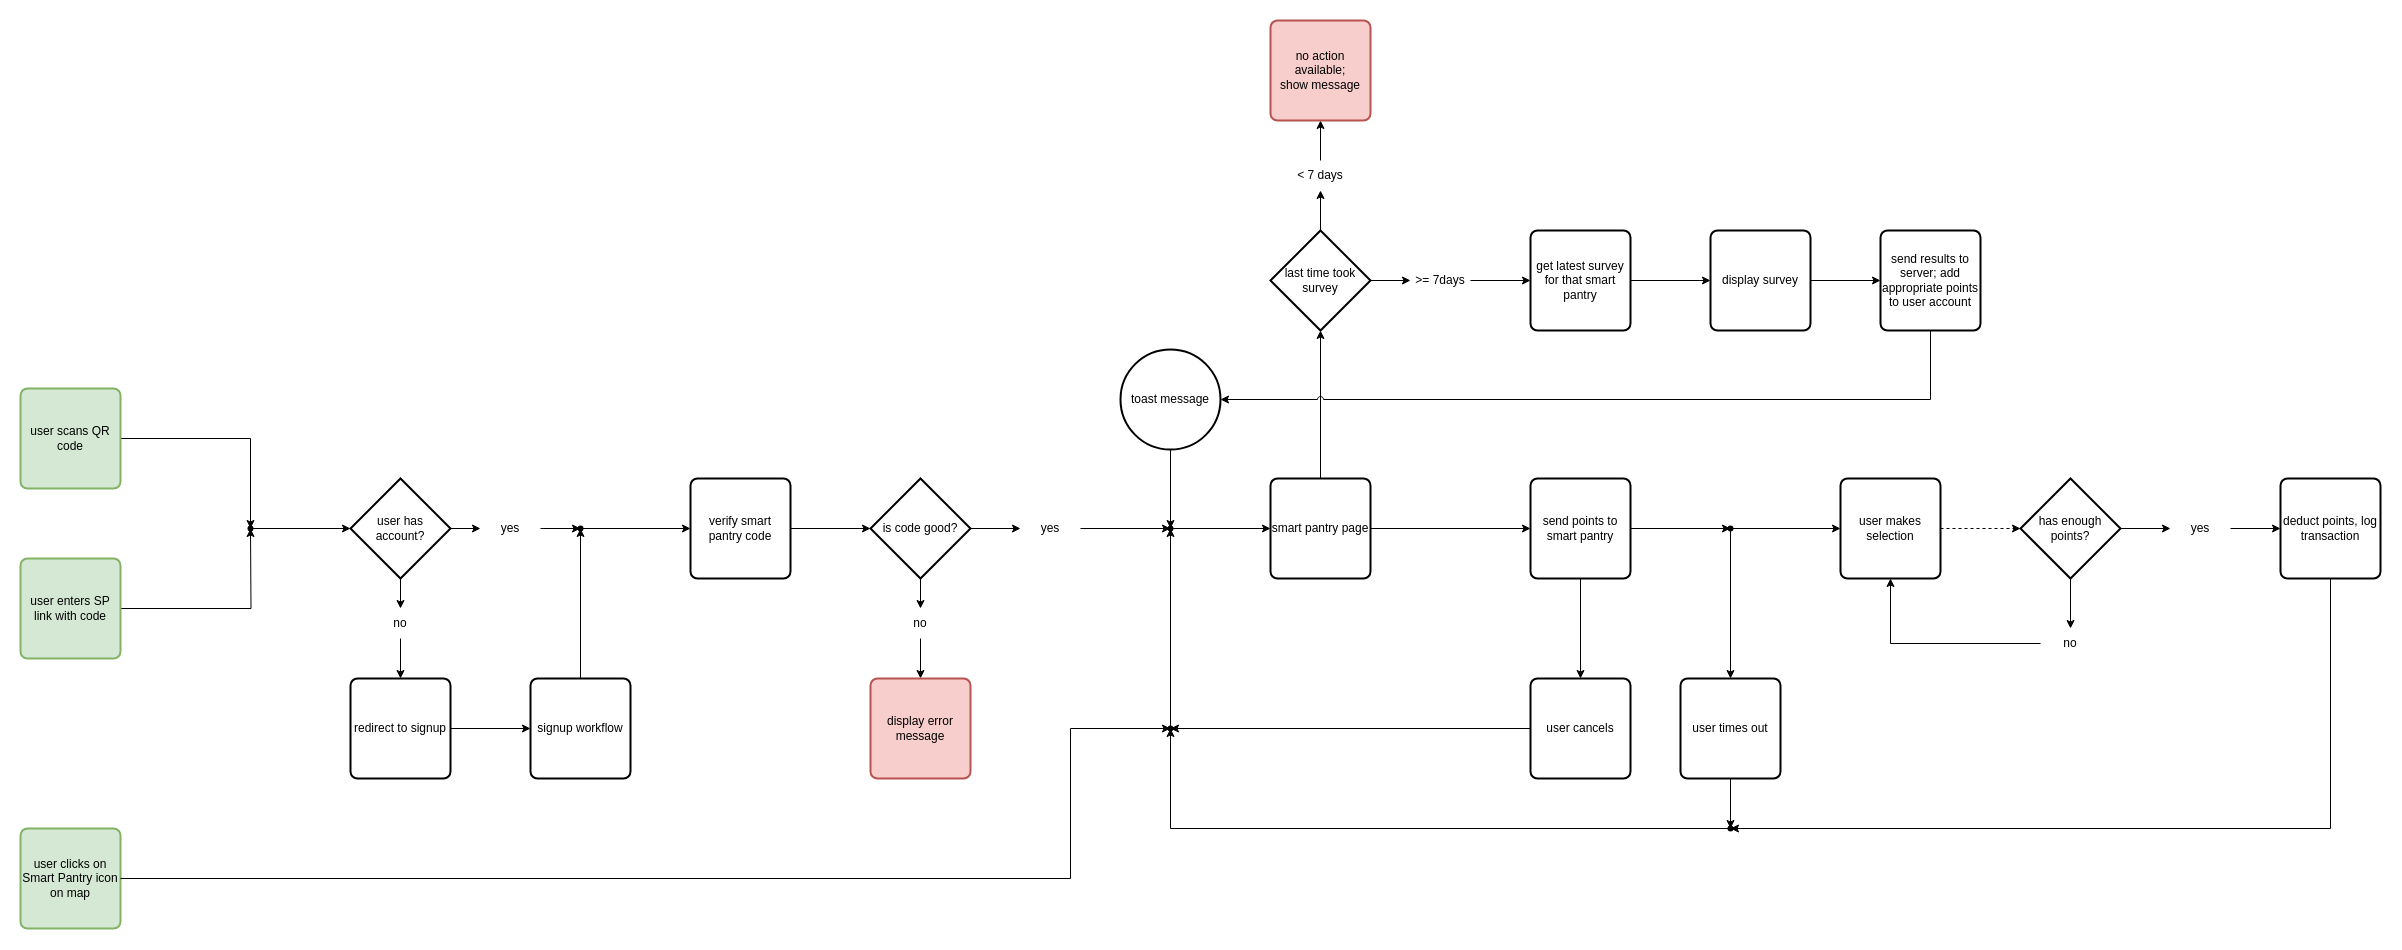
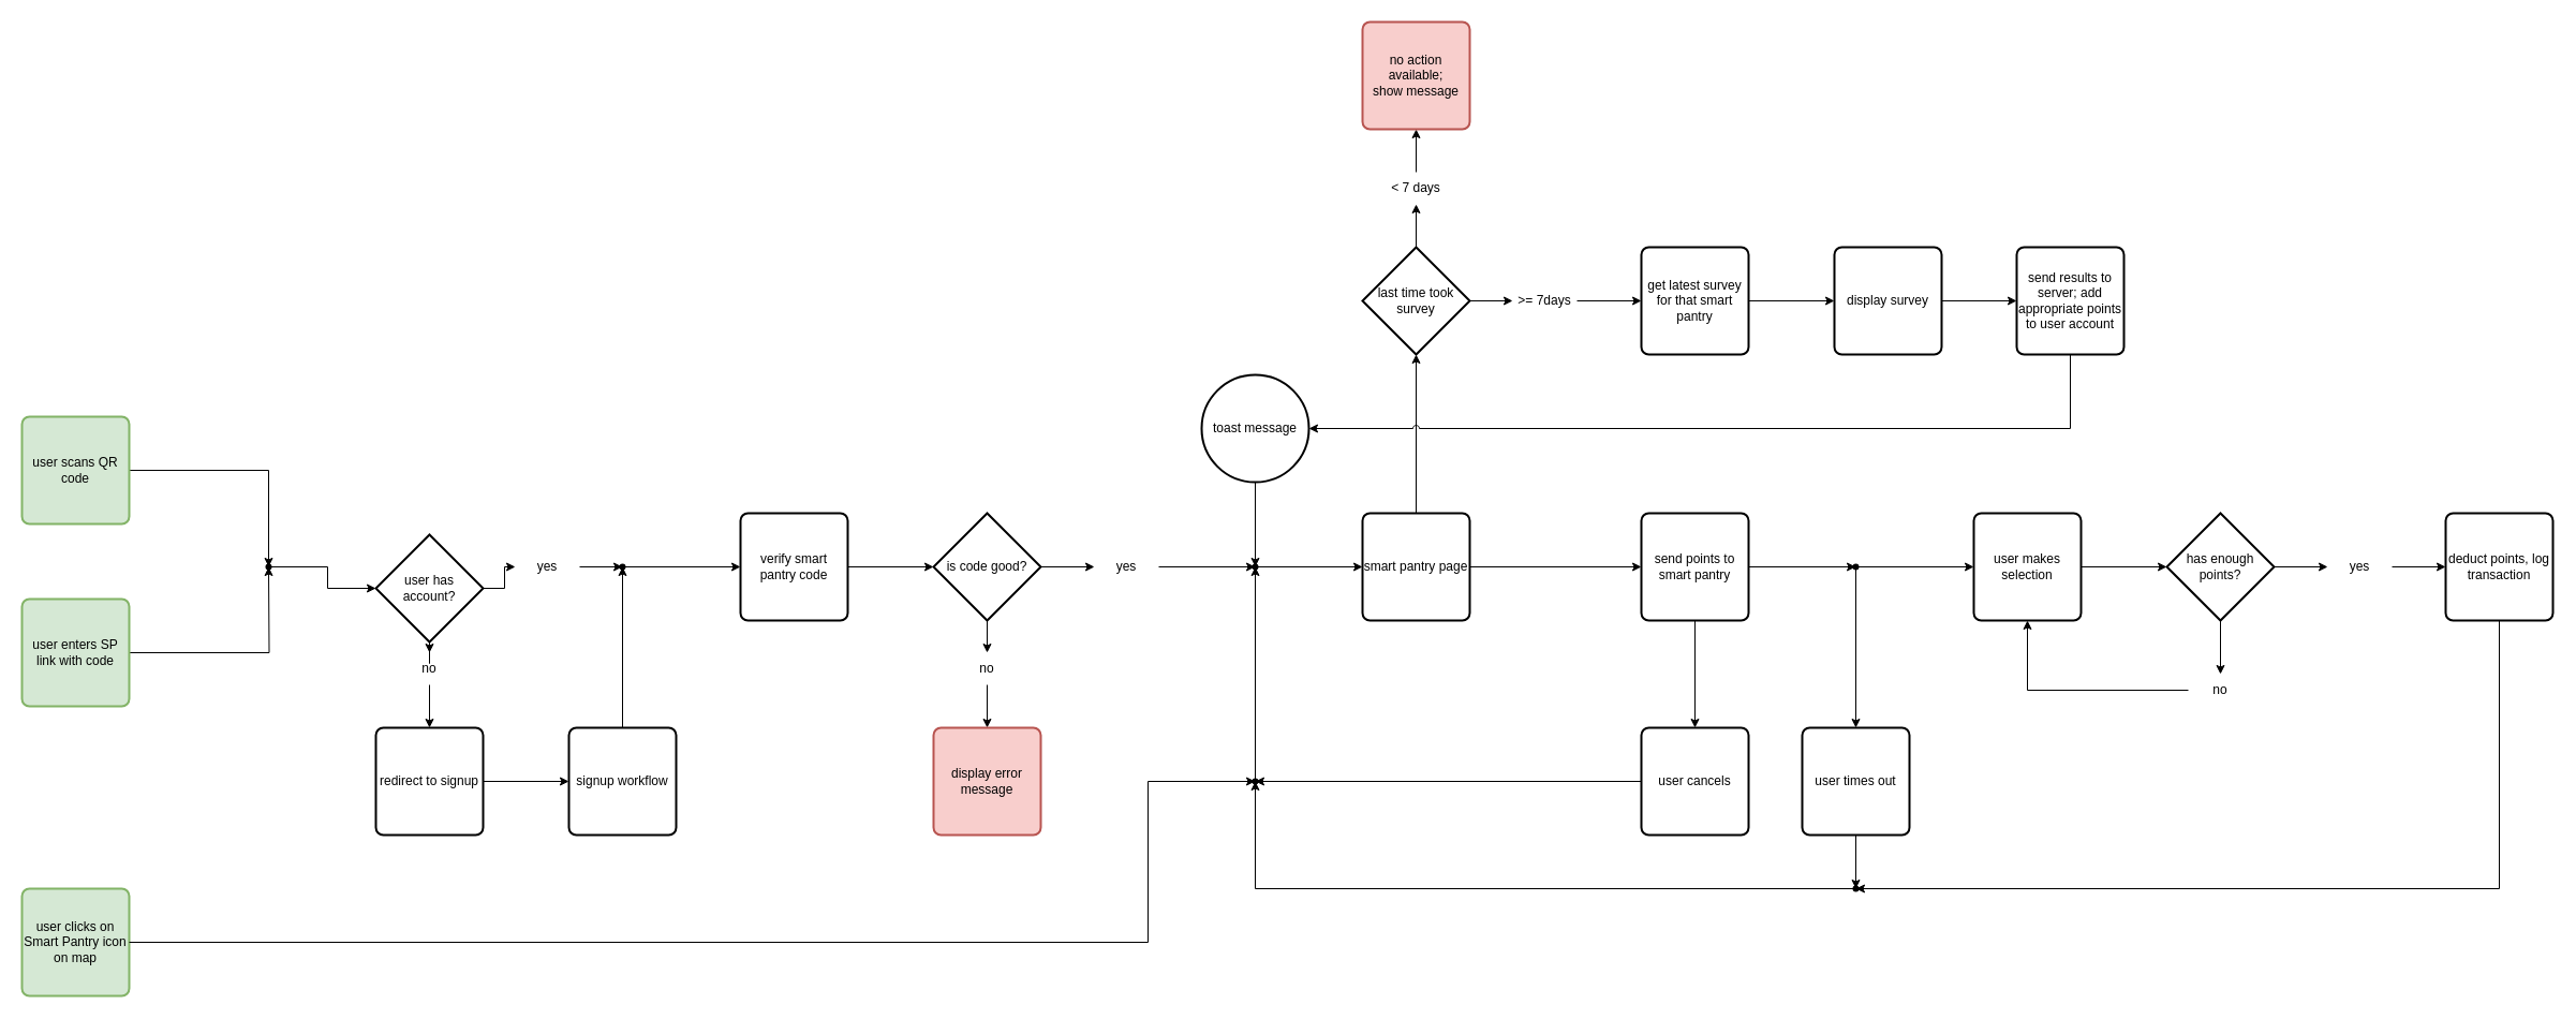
- <mxCell id="8" value="user has account?" style="strokeWidth=2;html=1;shape=mxgraph.flowchart.decision;whiteSpace=wrap;" parent="1" vertex="1"><mxGeometry x="350" y="478" width="100" height="100" as="geometry" /></mxCell>
+ <mxCell id="8" value="user has account?" style="strokeWidth=2;html=1;shape=mxgraph.flowchart.decision;whiteSpace=wrap;" parent="1" vertex="1"><mxGeometry x="350" y="498" width="100" height="100" as="geometry" /></mxCell>
- <mxCell id="47" style="edgeStyle=orthogonalEdgeStyle;rounded=0;orthogonalLoop=1;jettySize=auto;html=1;entryX=0;entryY=0.5;entryDx=0;entryDy=0;entryPerimeter=0;dashed=1;" parent="1" source="43" target="46" edge="1"><mxGeometry relative="1" as="geometry" /></mxCell>
+ <mxCell id="47" style="edgeStyle=orthogonalEdgeStyle;rounded=0;orthogonalLoop=1;jettySize=auto;html=1;entryX=0;entryY=0.5;entryDx=0;entryDy=0;entryPerimeter=0;" parent="1" source="43" target="46" edge="1"><mxGeometry relative="1" as="geometry" /></mxCell>
